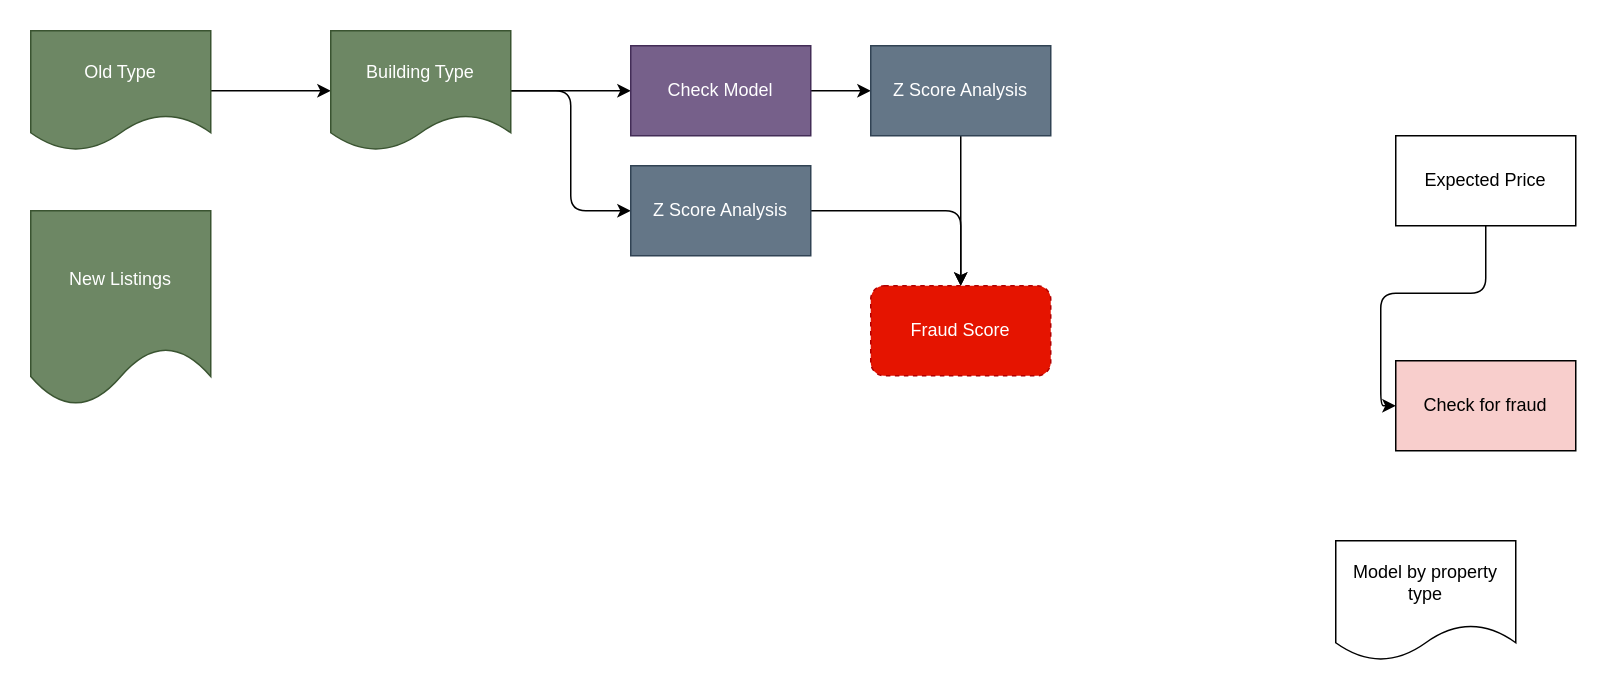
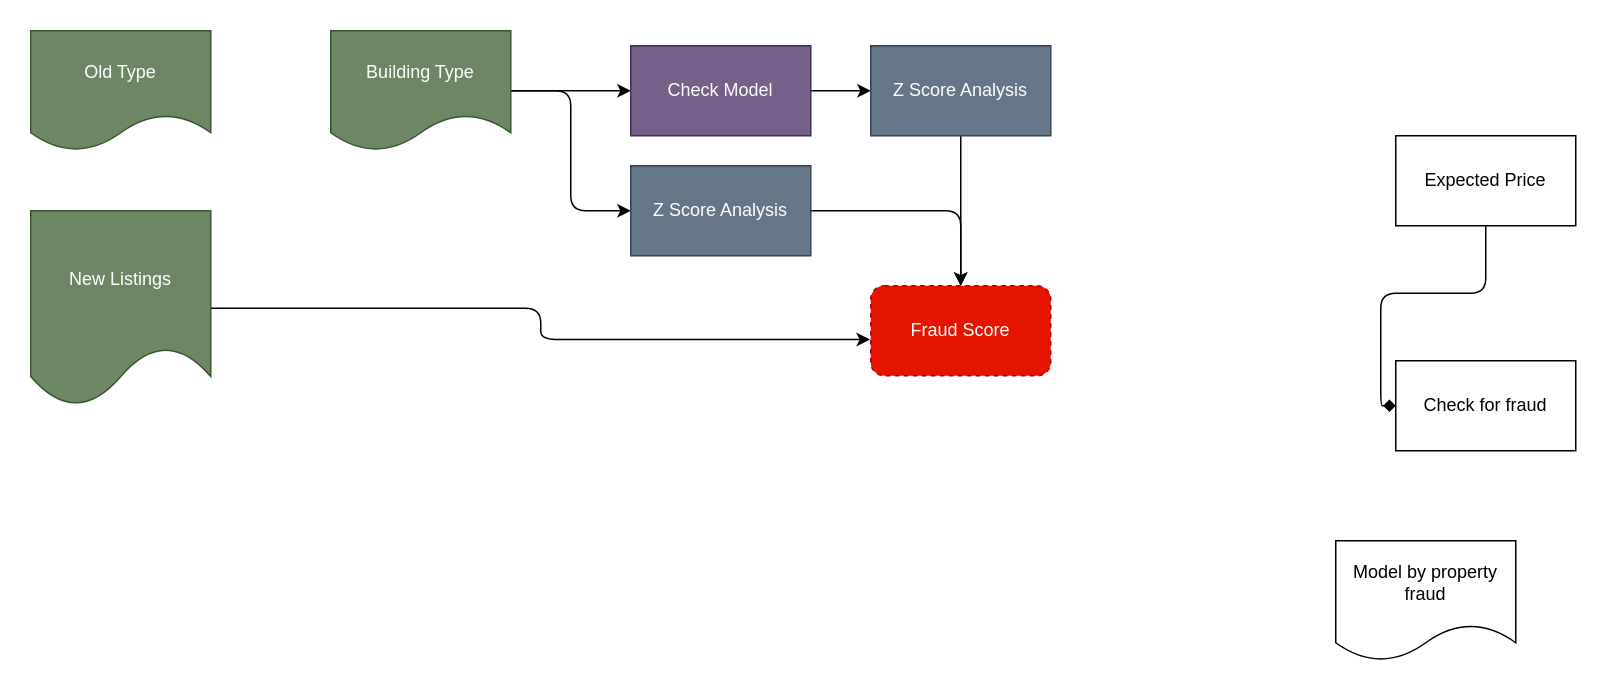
- <mxCell id="2" style="edgeStyle=orthogonalEdgeStyle;html=1;" edge="1" parent="1" source="3" target="7"><mxGeometry relative="1" as="geometry" /></mxCell>
+ <mxCell id="18" style="edgeStyle=orthogonalEdgeStyle;html=1;entryX=-0.004;entryY=0.597;entryDx=0;entryDy=0;entryPerimeter=0;" edge="1" parent="1" source="19" target="17"><mxGeometry relative="1" as="geometry" /></mxCell>
- <mxCell id="8" style="edgeStyle=orthogonalEdgeStyle;html=1;entryX=0;entryY=0.5;entryDx=0;entryDy=0;orthogonal=1;" parent="1" source="9" target="10" edge="1"><mxGeometry relative="1" as="geometry" /></mxCell>
+ <mxCell id="8" style="edgeStyle=orthogonalEdgeStyle;html=1;entryX=0;entryY=0.5;entryDx=0;entryDy=0;orthogonal=1;endArrow=diamond;" parent="1" source="9" target="10" edge="1"><mxGeometry relative="1" as="geometry" /></mxCell>
- <mxCell id="10" value="Check for fraud" style="rounded=0;whiteSpace=wrap;html=1;fillColor=#f8cecc;" parent="1" vertex="1"><mxGeometry x="930" y="240.005" width="120" height="60" as="geometry" /></mxCell>
+ <mxCell id="10" value="Check for fraud" style="rounded=0;whiteSpace=wrap;html=1;" parent="1" vertex="1"><mxGeometry x="930" y="240.005" width="120" height="60" as="geometry" /></mxCell>
- <mxCell id="4" value="Model by property type" style="shape=document;whiteSpace=wrap;html=1;boundedLbl=1;" parent="1" vertex="1"><mxGeometry x="890" y="360" width="120" height="80" as="geometry" /></mxCell>
+ <mxCell id="4" value="Model by property fraud" style="shape=document;whiteSpace=wrap;html=1;boundedLbl=1;" parent="1" vertex="1"><mxGeometry x="890" y="360" width="120" height="80" as="geometry" /></mxCell>
